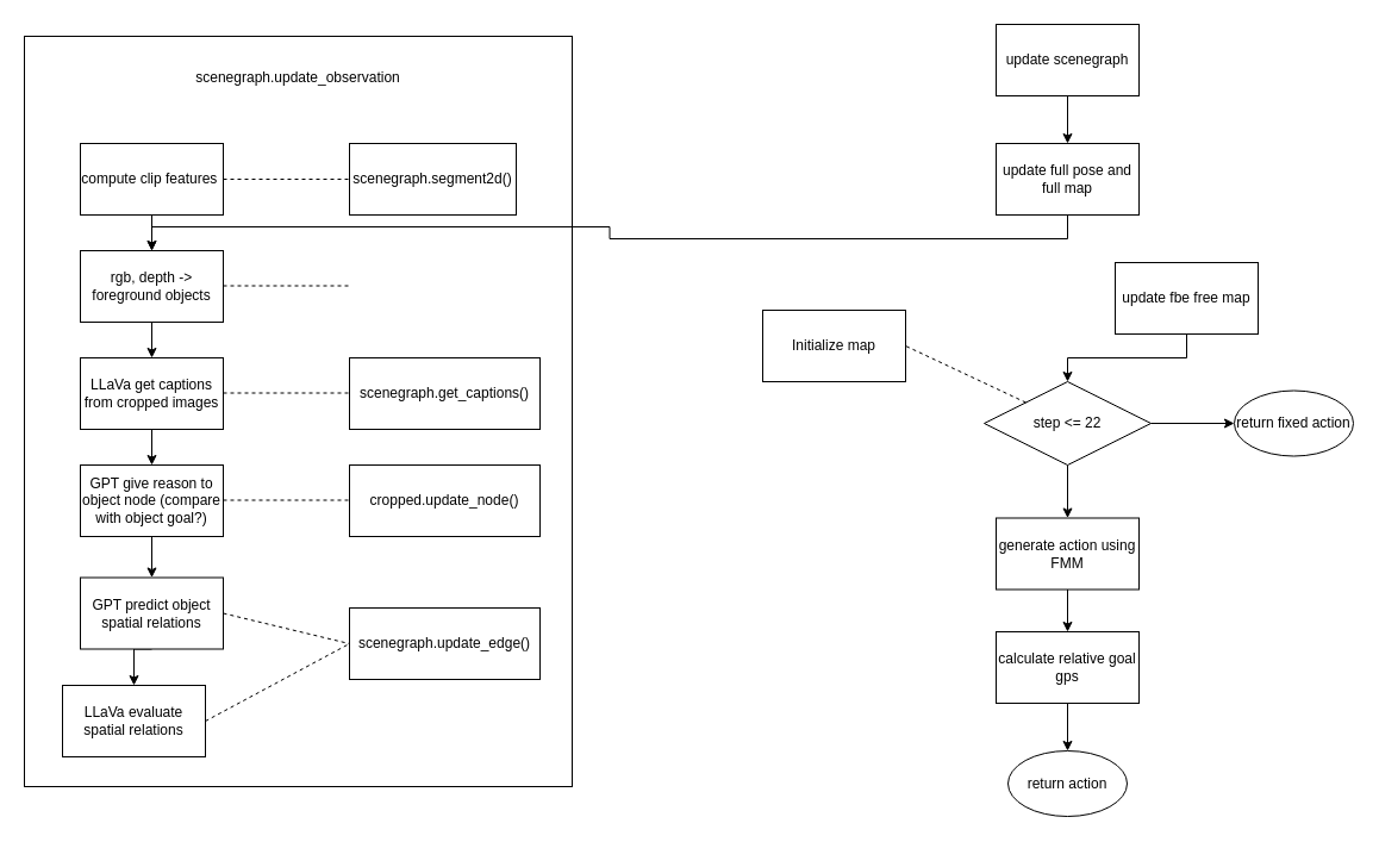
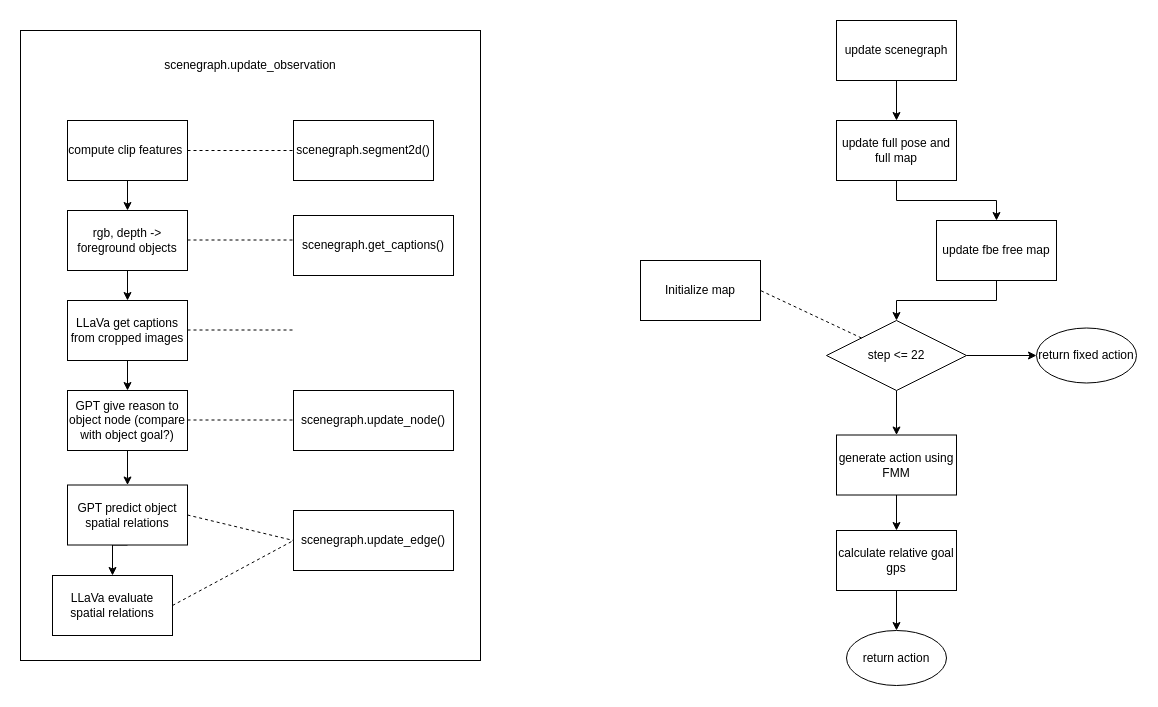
- <mxCell id="28" style="edgeStyle=orthogonalEdgeStyle;rounded=0;orthogonalLoop=1;jettySize=auto;html=1;exitX=0.5;exitY=1;exitDx=0;exitDy=0;" edge="1" parent="1" source="29" target="12"><mxGeometry relative="1" as="geometry" /></mxCell>
+ <mxCell id="28" style="edgeStyle=orthogonalEdgeStyle;rounded=0;orthogonalLoop=1;jettySize=auto;html=1;exitX=0.5;exitY=1;exitDx=0;exitDy=0;entryX=0.5;entryY=0;entryDx=0;entryDy=0;" edge="1" parent="1" source="29" target="31"><mxGeometry relative="1" as="geometry" /></mxCell>
- <mxCell id="18" value="scenegraph.get_captions()" style="rounded=0;whiteSpace=wrap;html=1;" vertex="1" parent="2"><mxGeometry x="273" y="270" width="160" height="60" as="geometry" /></mxCell>
+ <mxCell id="18" value="scenegraph.get_captions()" style="rounded=0;whiteSpace=wrap;html=1;" vertex="1" parent="2"><mxGeometry x="273" y="185" width="160" height="60" as="geometry" /></mxCell>
- <mxCell id="20" value="cropped.update_node()" style="rounded=0;whiteSpace=wrap;html=1;" vertex="1" parent="2"><mxGeometry x="273" y="360" width="160" height="60" as="geometry" /></mxCell>
+ <mxCell id="20" value="scenegraph.update_node()" style="rounded=0;whiteSpace=wrap;html=1;" vertex="1" parent="2"><mxGeometry x="273" y="360" width="160" height="60" as="geometry" /></mxCell>
